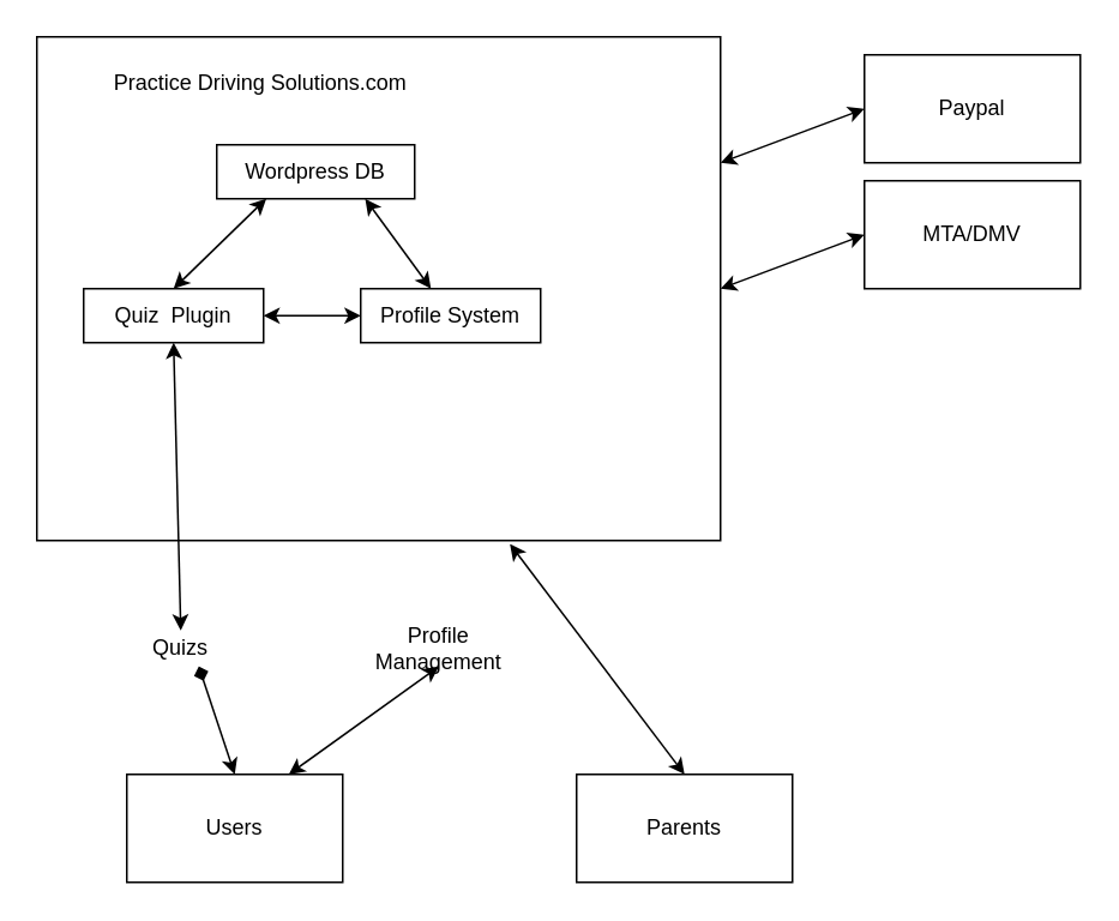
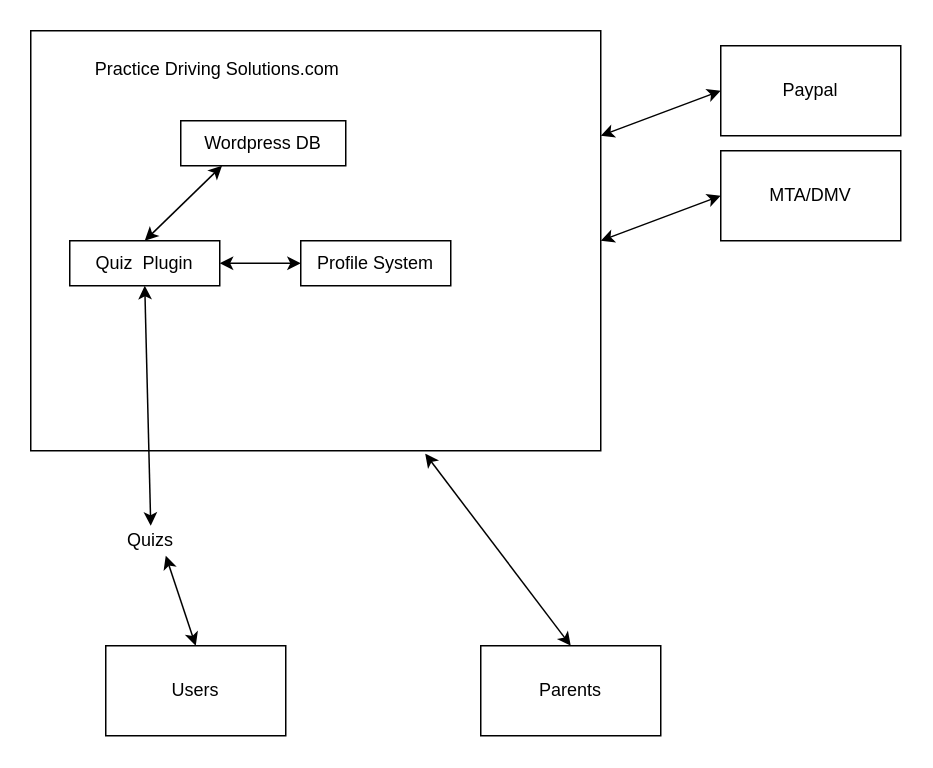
- <mxCell id="9" value="" style="endArrow=classic;startArrow=classic;html=1;entryX=0.75;entryY=1;entryDx=0;entryDy=0;" edge="1" parent="2" source="7" target="5"><mxGeometry width="50" height="50" relative="1" as="geometry"><mxPoint x="-200" y="350" as="sourcePoint" /><mxPoint x="-150" y="300" as="targetPoint" /></mxGeometry></mxCell>
- <mxCell id="18" value="Profile Management" style="text;html=1;strokeColor=none;fillColor=none;align=center;verticalAlign=middle;whiteSpace=wrap;rounded=0;" vertex="1" parent="1"><mxGeometry x="200" y="350" width="87" height="20" as="geometry" /></mxCell>
- <mxCell id="20" value="" style="endArrow=diamond;startArrow=classic;html=1;entryX=0.75;entryY=1;entryDx=0;entryDy=0;exitX=0.5;exitY=0;exitDx=0;exitDy=0;" edge="1" parent="1" source="15" target="17"><mxGeometry width="50" height="50" relative="1" as="geometry"><mxPoint x="-160" y="390" as="sourcePoint" /><mxPoint x="-110" y="340" as="targetPoint" /></mxGeometry></mxCell>
+ <mxCell id="20" value="" style="endArrow=classic;startArrow=classic;html=1;entryX=0.75;entryY=1;entryDx=0;entryDy=0;exitX=0.5;exitY=0;exitDx=0;exitDy=0;" edge="1" parent="1" source="15" target="17"><mxGeometry width="50" height="50" relative="1" as="geometry"><mxPoint x="-160" y="390" as="sourcePoint" /><mxPoint x="-110" y="340" as="targetPoint" /></mxGeometry></mxCell>
- <mxCell id="21" value="" style="endArrow=classic;startArrow=classic;html=1;entryX=0.5;entryY=1;entryDx=0;entryDy=0;exitX=0.75;exitY=0;exitDx=0;exitDy=0;" edge="1" parent="1" source="15" target="18"><mxGeometry width="50" height="50" relative="1" as="geometry"><mxPoint x="230" y="470" as="sourcePoint" /><mxPoint x="280" y="420" as="targetPoint" /></mxGeometry></mxCell>
